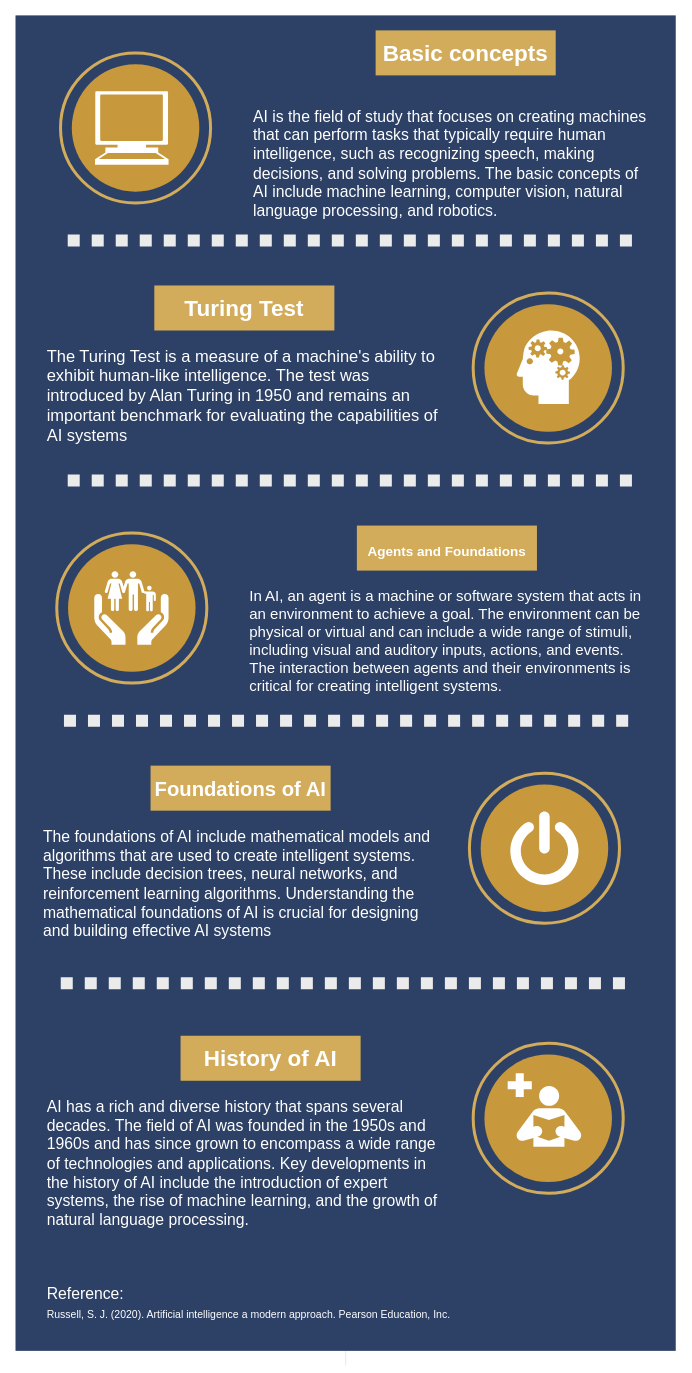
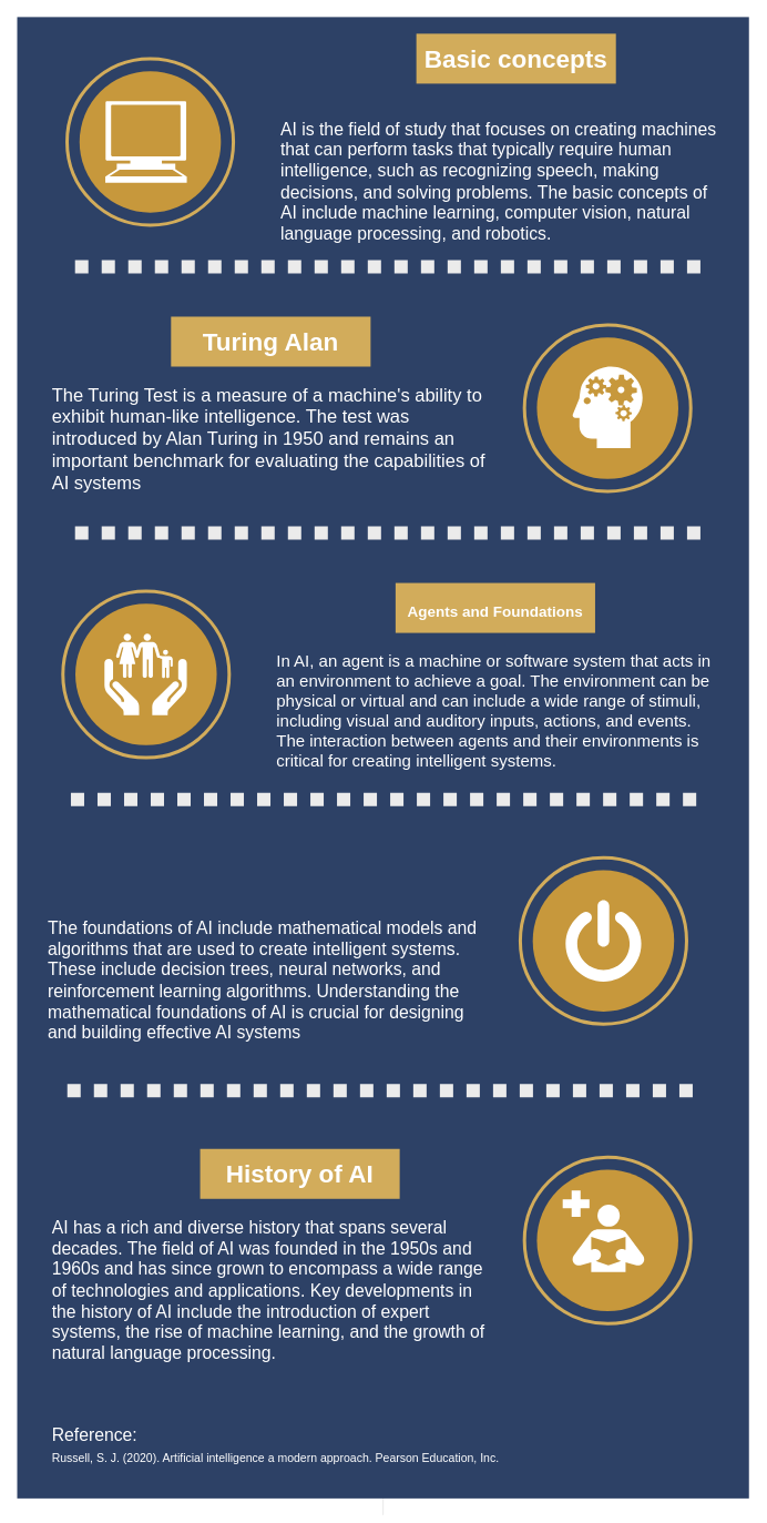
- <mxCell id="12" value="Turing Test&lt;span style=&quot;caret-color: rgb(0, 0, 0); color: rgb(0, 0, 0); font-family: -webkit-standard; font-size: medium; font-weight: 400; text-align: start;&quot;&gt;&lt;/span&gt;" style="whiteSpace=wrap;html=1;rounded=0;shadow=0;dashed=0;strokeColor=none;strokeWidth=4;fillColor=#D2AC5B;gradientColor=none;fontFamily=Helvetica;fontSize=30;fontColor=#FFFFFF;align=center;fontStyle=1" parent="1" vertex="1"><mxGeometry x="205" y="380" width="240" height="60" as="geometry" /></mxCell>
+ <mxCell id="12" value="Turing Alan&lt;span style=&quot;caret-color: rgb(0, 0, 0); color: rgb(0, 0, 0); font-family: -webkit-standard; font-size: medium; font-weight: 400; text-align: start;&quot;&gt;&lt;/span&gt;" style="whiteSpace=wrap;html=1;rounded=0;shadow=0;dashed=0;strokeColor=none;strokeWidth=4;fillColor=#D2AC5B;gradientColor=none;fontFamily=Helvetica;fontSize=30;fontColor=#FFFFFF;align=center;fontStyle=1" parent="1" vertex="1"><mxGeometry x="205" y="380" width="240" height="60" as="geometry" /></mxCell>
- <mxCell id="21" value="&lt;font style=&quot;font-size: 27px;&quot;&gt;Foundations of AI&lt;/font&gt;&lt;span style=&quot;caret-color: rgb(0, 0, 0); color: rgb(0, 0, 0); font-family: -webkit-standard; font-size: medium; font-weight: 400; text-align: start;&quot;&gt;&lt;/span&gt;" style="whiteSpace=wrap;html=1;rounded=0;shadow=0;dashed=0;strokeColor=none;strokeWidth=4;fillColor=#D2AC5B;gradientColor=none;fontFamily=Helvetica;fontSize=30;fontColor=#FFFFFF;align=center;fontStyle=1" parent="1" vertex="1"><mxGeometry x="200" y="1020" width="240" height="60" as="geometry" /></mxCell>
